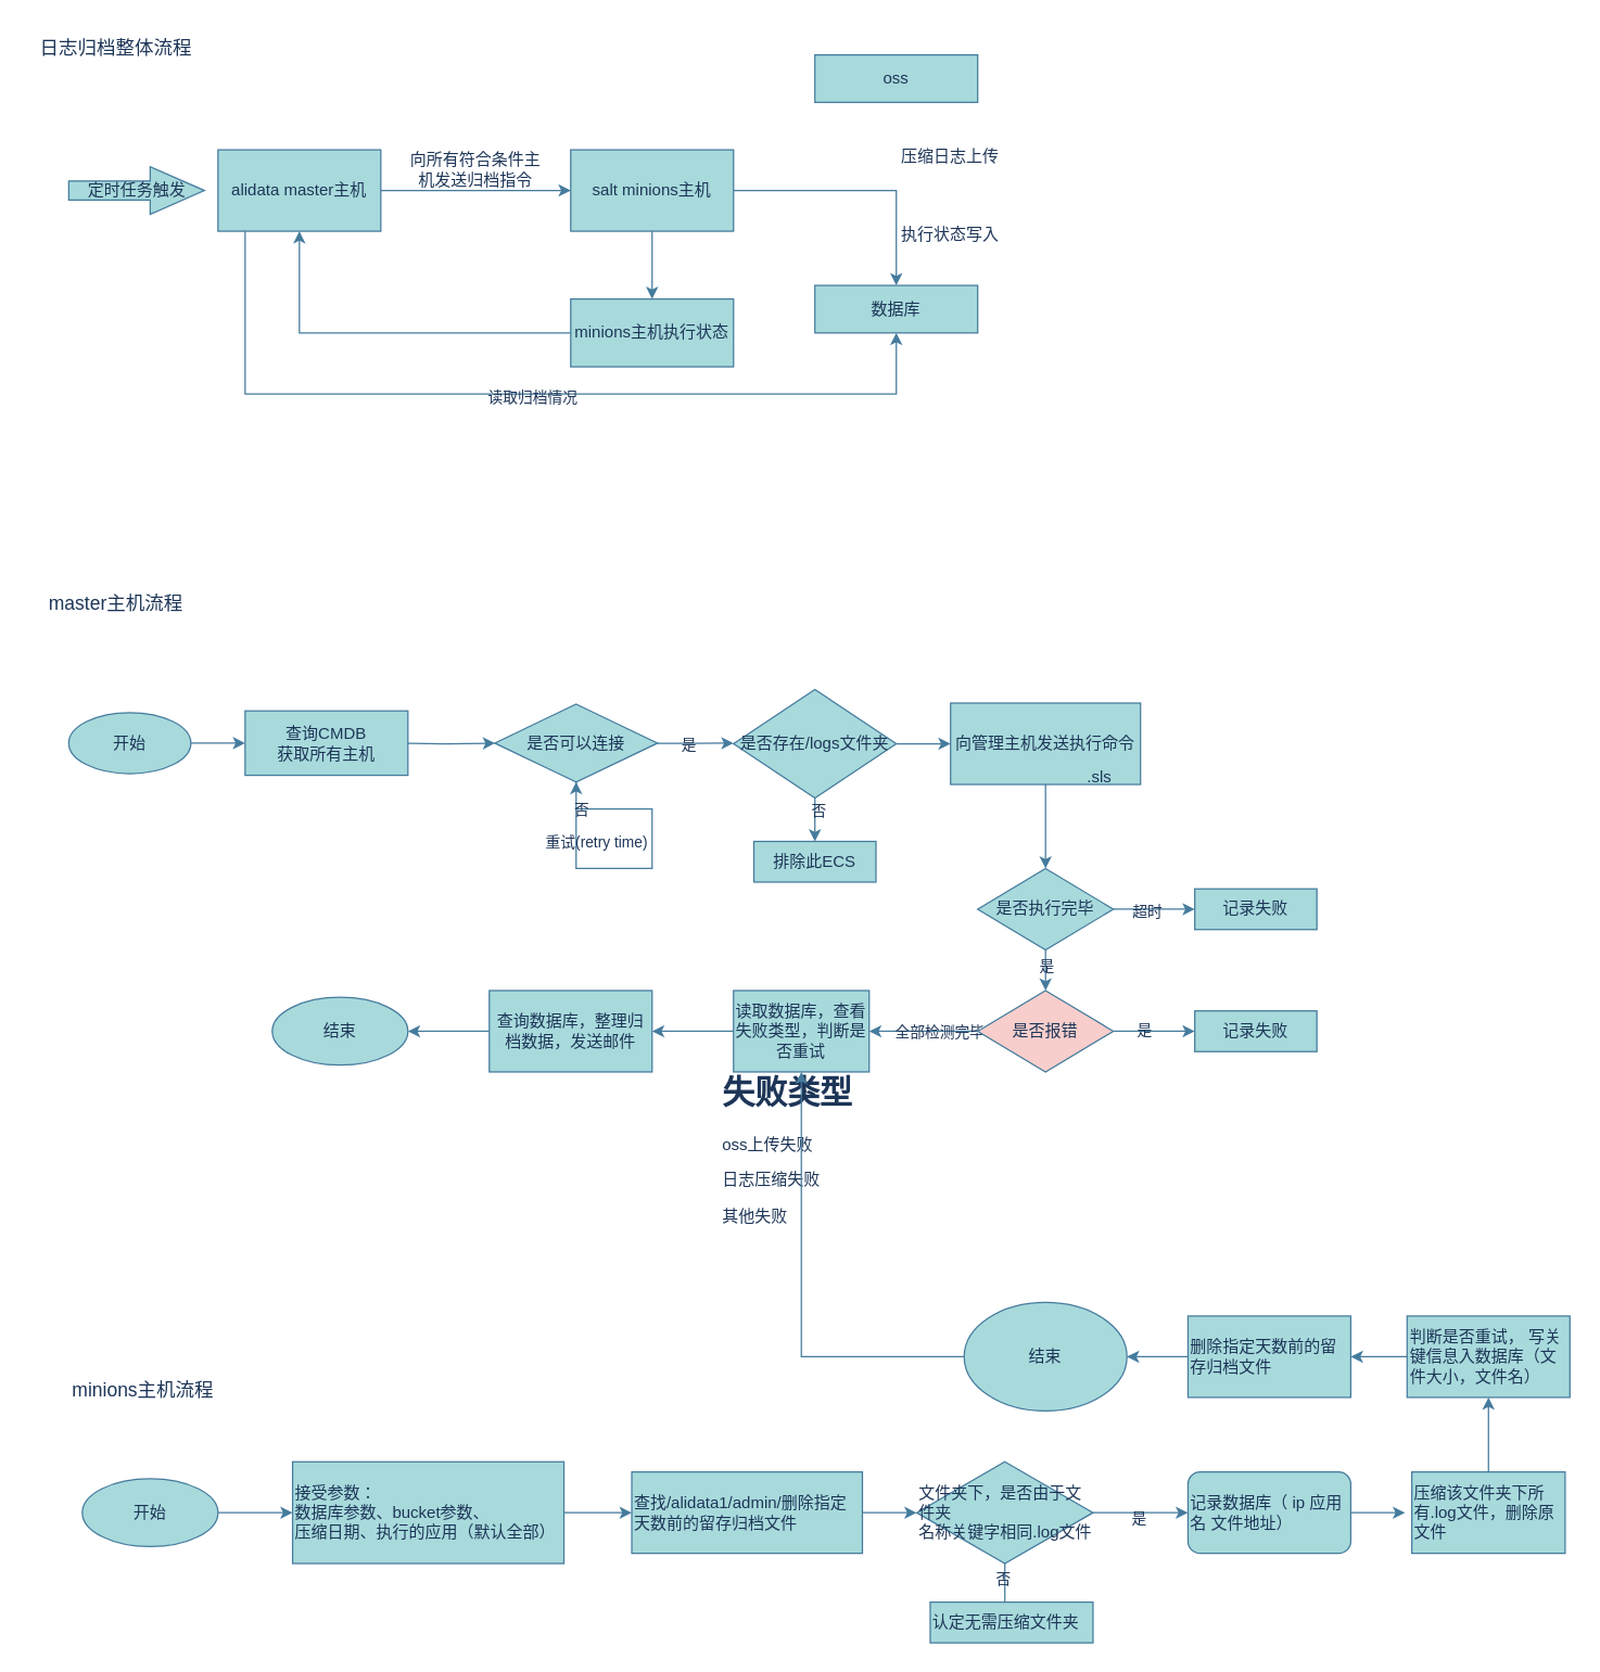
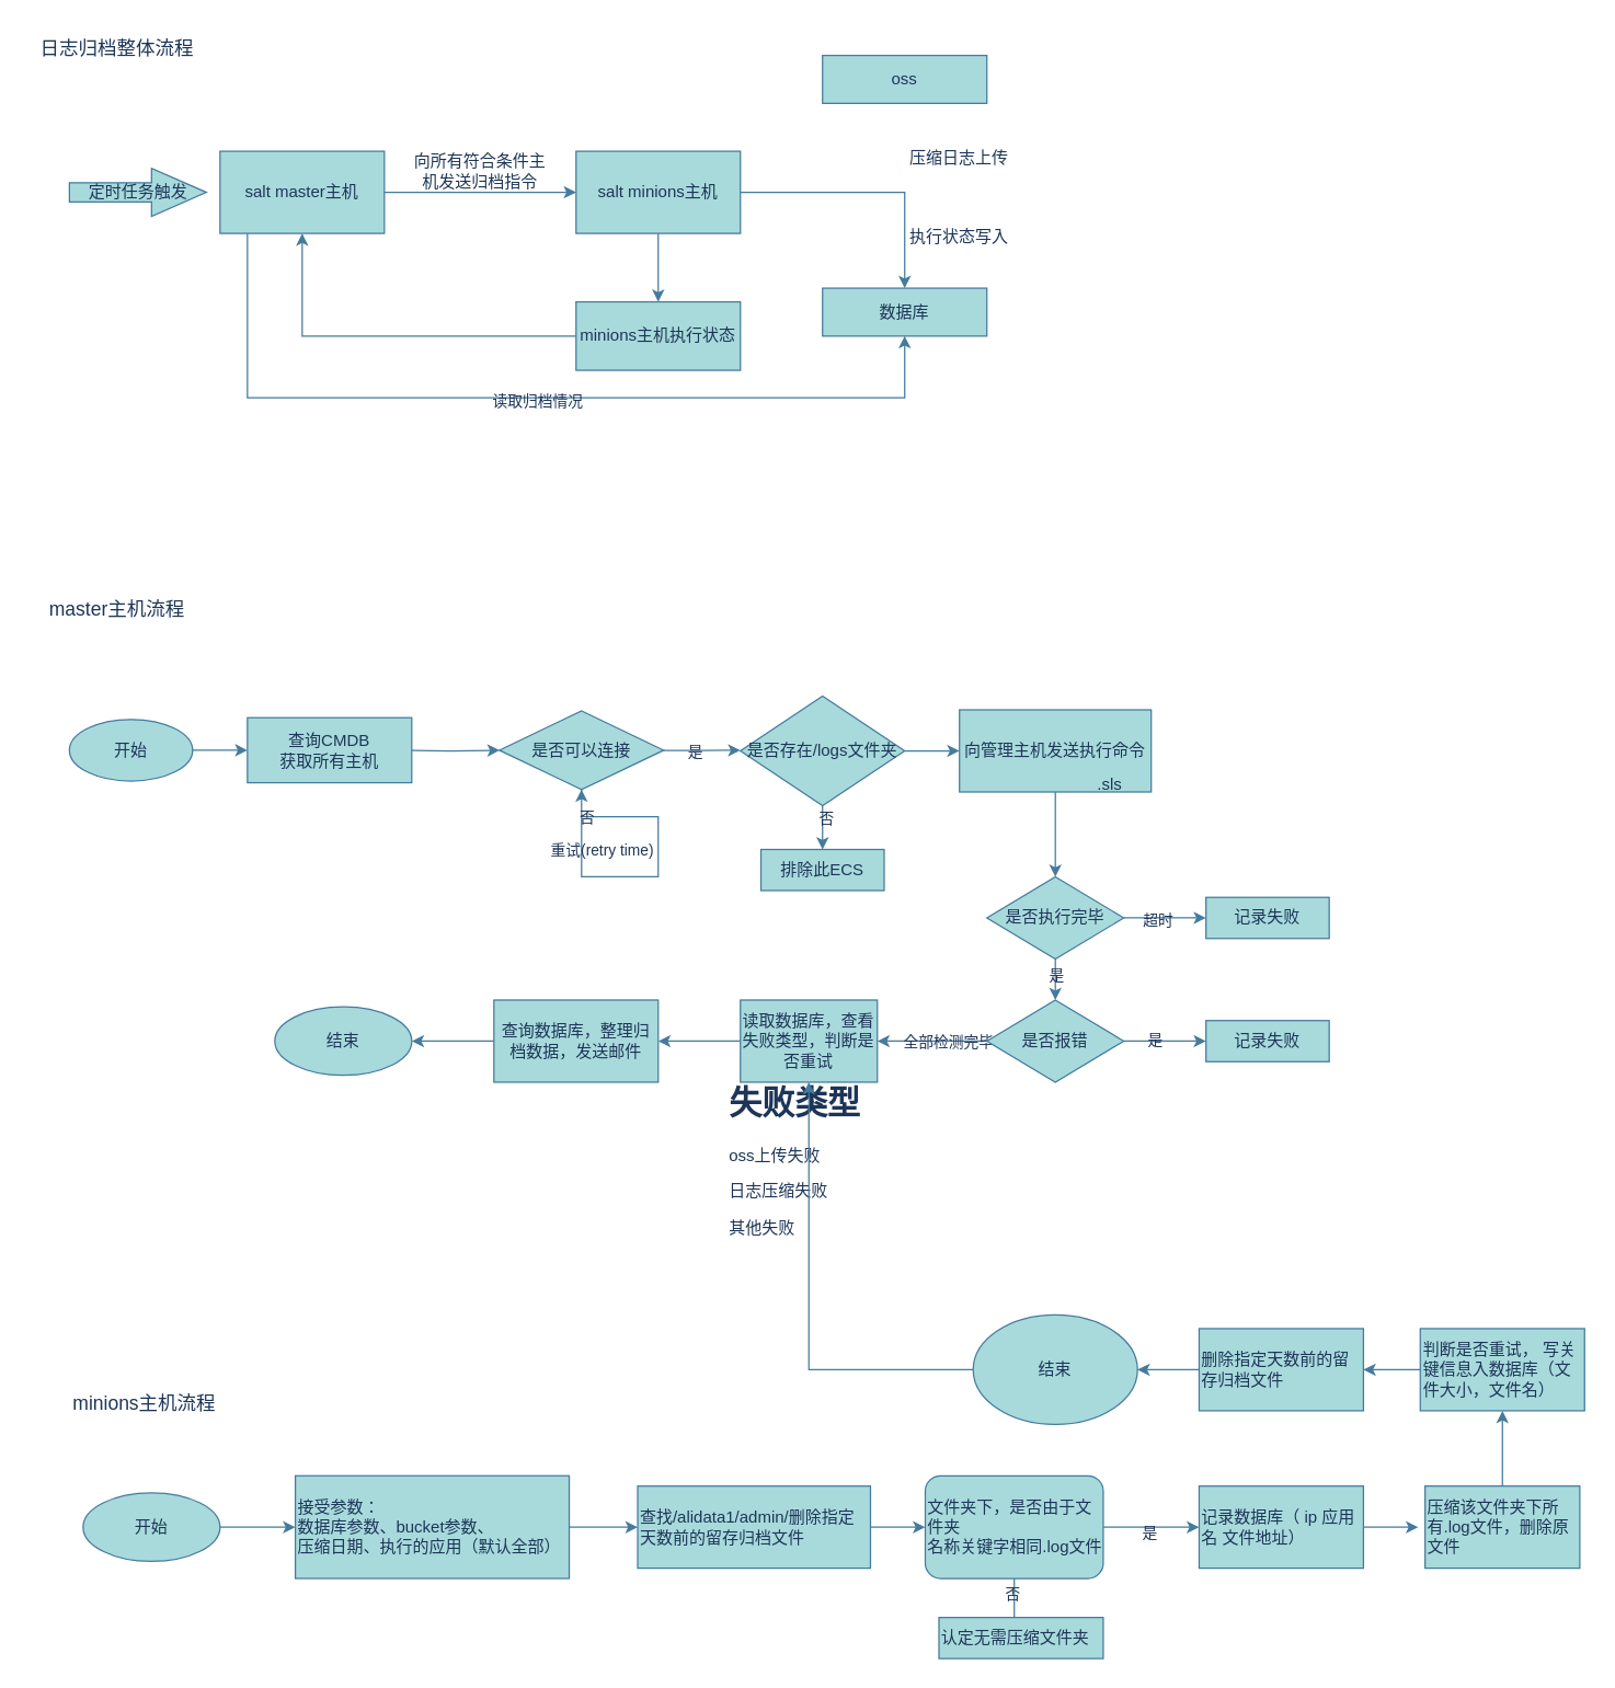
- <mxCell id="6" value="alidata master主机" style="rounded=0;whiteSpace=wrap;html=1;labelBackgroundColor=none;fillColor=#A8DADC;strokeColor=#457B9D;fontColor=#1D3557;" vertex="1" parent="1"><mxGeometry x="160" y="110" width="120" height="60" as="geometry" /></mxCell>
+ <mxCell id="6" value="salt master主机" style="rounded=0;whiteSpace=wrap;html=1;labelBackgroundColor=none;fillColor=#A8DADC;strokeColor=#457B9D;fontColor=#1D3557;" vertex="1" parent="1"><mxGeometry x="160" y="110" width="120" height="60" as="geometry" /></mxCell>
- <mxCell id="46" value="是否报错" style="rhombus;whiteSpace=wrap;html=1;labelBackgroundColor=none;fillColor=#f8cecc;strokeColor=#457B9D;fontColor=#1D3557;" vertex="1" parent="1"><mxGeometry x="720" y="730" width="100" height="60" as="geometry" /></mxCell>
+ <mxCell id="46" value="是否报错" style="rhombus;whiteSpace=wrap;html=1;labelBackgroundColor=none;fillColor=#A8DADC;strokeColor=#457B9D;fontColor=#1D3557;" vertex="1" parent="1"><mxGeometry x="720" y="730" width="100" height="60" as="geometry" /></mxCell>
- <mxCell id="66" value="文件夹下，是否由于文件夹&lt;div&gt;名称关键字相同.log文件&lt;/div&gt;" style="rhombus;whiteSpace=wrap;html=1;align=left;labelBackgroundColor=none;fillColor=#A8DADC;strokeColor=#457B9D;fontColor=#1D3557;" vertex="1" parent="1"><mxGeometry x="675" y="1077.5" width="130" height="75" as="geometry" /></mxCell>
+ <mxCell id="66" value="文件夹下，是否由于文件夹&lt;div&gt;名称关键字相同.log文件&lt;/div&gt;" style="whiteSpace=wrap;html=1;align=left;labelBackgroundColor=none;fillColor=#A8DADC;strokeColor=#457B9D;fontColor=#1D3557;rounded=1;" vertex="1" parent="1"><mxGeometry x="675" y="1077.5" width="130" height="75" as="geometry" /></mxCell>
- <mxCell id="71" value="记录数据库（ ip 应用名 文件地址）" style="whiteSpace=wrap;html=1;align=left;labelBackgroundColor=none;fillColor=#A8DADC;strokeColor=#457B9D;fontColor=#1D3557;rounded=1;" vertex="1" parent="1"><mxGeometry x="875" y="1085" width="120" height="60" as="geometry" /></mxCell>
+ <mxCell id="71" value="记录数据库（ ip 应用名 文件地址）" style="whiteSpace=wrap;html=1;align=left;labelBackgroundColor=none;fillColor=#A8DADC;strokeColor=#457B9D;fontColor=#1D3557;" vertex="1" parent="1"><mxGeometry x="875" y="1085" width="120" height="60" as="geometry" /></mxCell>
